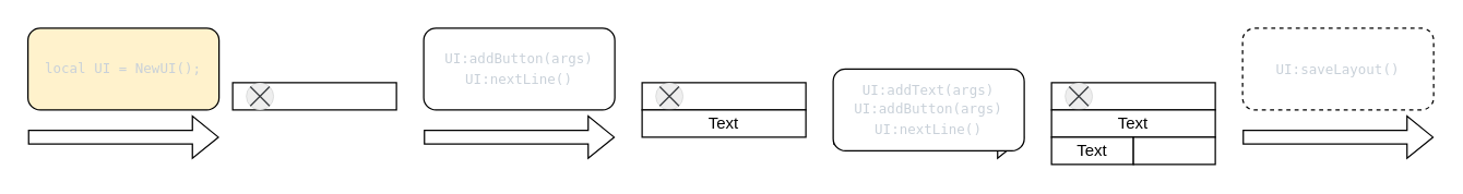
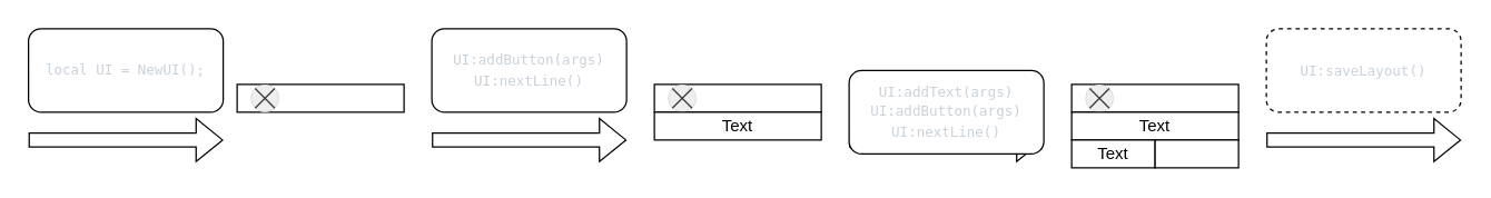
- <mxCell id="13" value="&lt;pre style=&quot;box-sizing: border-box ; margin-top: 0px ; margin-bottom: 0px ; overflow-wrap: normal ; padding: 16px ; overflow: auto ; line-height: 1.45 ; border-radius: 6px ; word-break: normal ; color: rgb(201 , 209 , 217) ; font-size: 10px&quot;&gt;&lt;span class=&quot;pl-k&quot; style=&quot;box-sizing: border-box&quot;&gt;local&lt;/span&gt; UI &lt;span class=&quot;pl-k&quot; style=&quot;box-sizing: border-box&quot;&gt;=&lt;/span&gt; &lt;span class=&quot;pl-c1&quot; style=&quot;box-sizing: border-box&quot;&gt;NewUI&lt;/span&gt;();&lt;/pre&gt;" style="rounded=1;whiteSpace=wrap;html=1;strokeWidth=1;fillColor=#fff2cc;" vertex="1" parent="1"><mxGeometry x="20" y="20" width="140" height="60" as="geometry" /></mxCell>
+ <mxCell id="13" value="&lt;pre style=&quot;box-sizing: border-box ; margin-top: 0px ; margin-bottom: 0px ; overflow-wrap: normal ; padding: 16px ; overflow: auto ; line-height: 1.45 ; border-radius: 6px ; word-break: normal ; color: rgb(201 , 209 , 217) ; font-size: 10px&quot;&gt;&lt;span class=&quot;pl-k&quot; style=&quot;box-sizing: border-box&quot;&gt;local&lt;/span&gt; UI &lt;span class=&quot;pl-k&quot; style=&quot;box-sizing: border-box&quot;&gt;=&lt;/span&gt; &lt;span class=&quot;pl-c1&quot; style=&quot;box-sizing: border-box&quot;&gt;NewUI&lt;/span&gt;();&lt;/pre&gt;" style="rounded=1;whiteSpace=wrap;html=1;strokeWidth=1;" vertex="1" parent="1"><mxGeometry x="20" y="20" width="140" height="60" as="geometry" /></mxCell>
